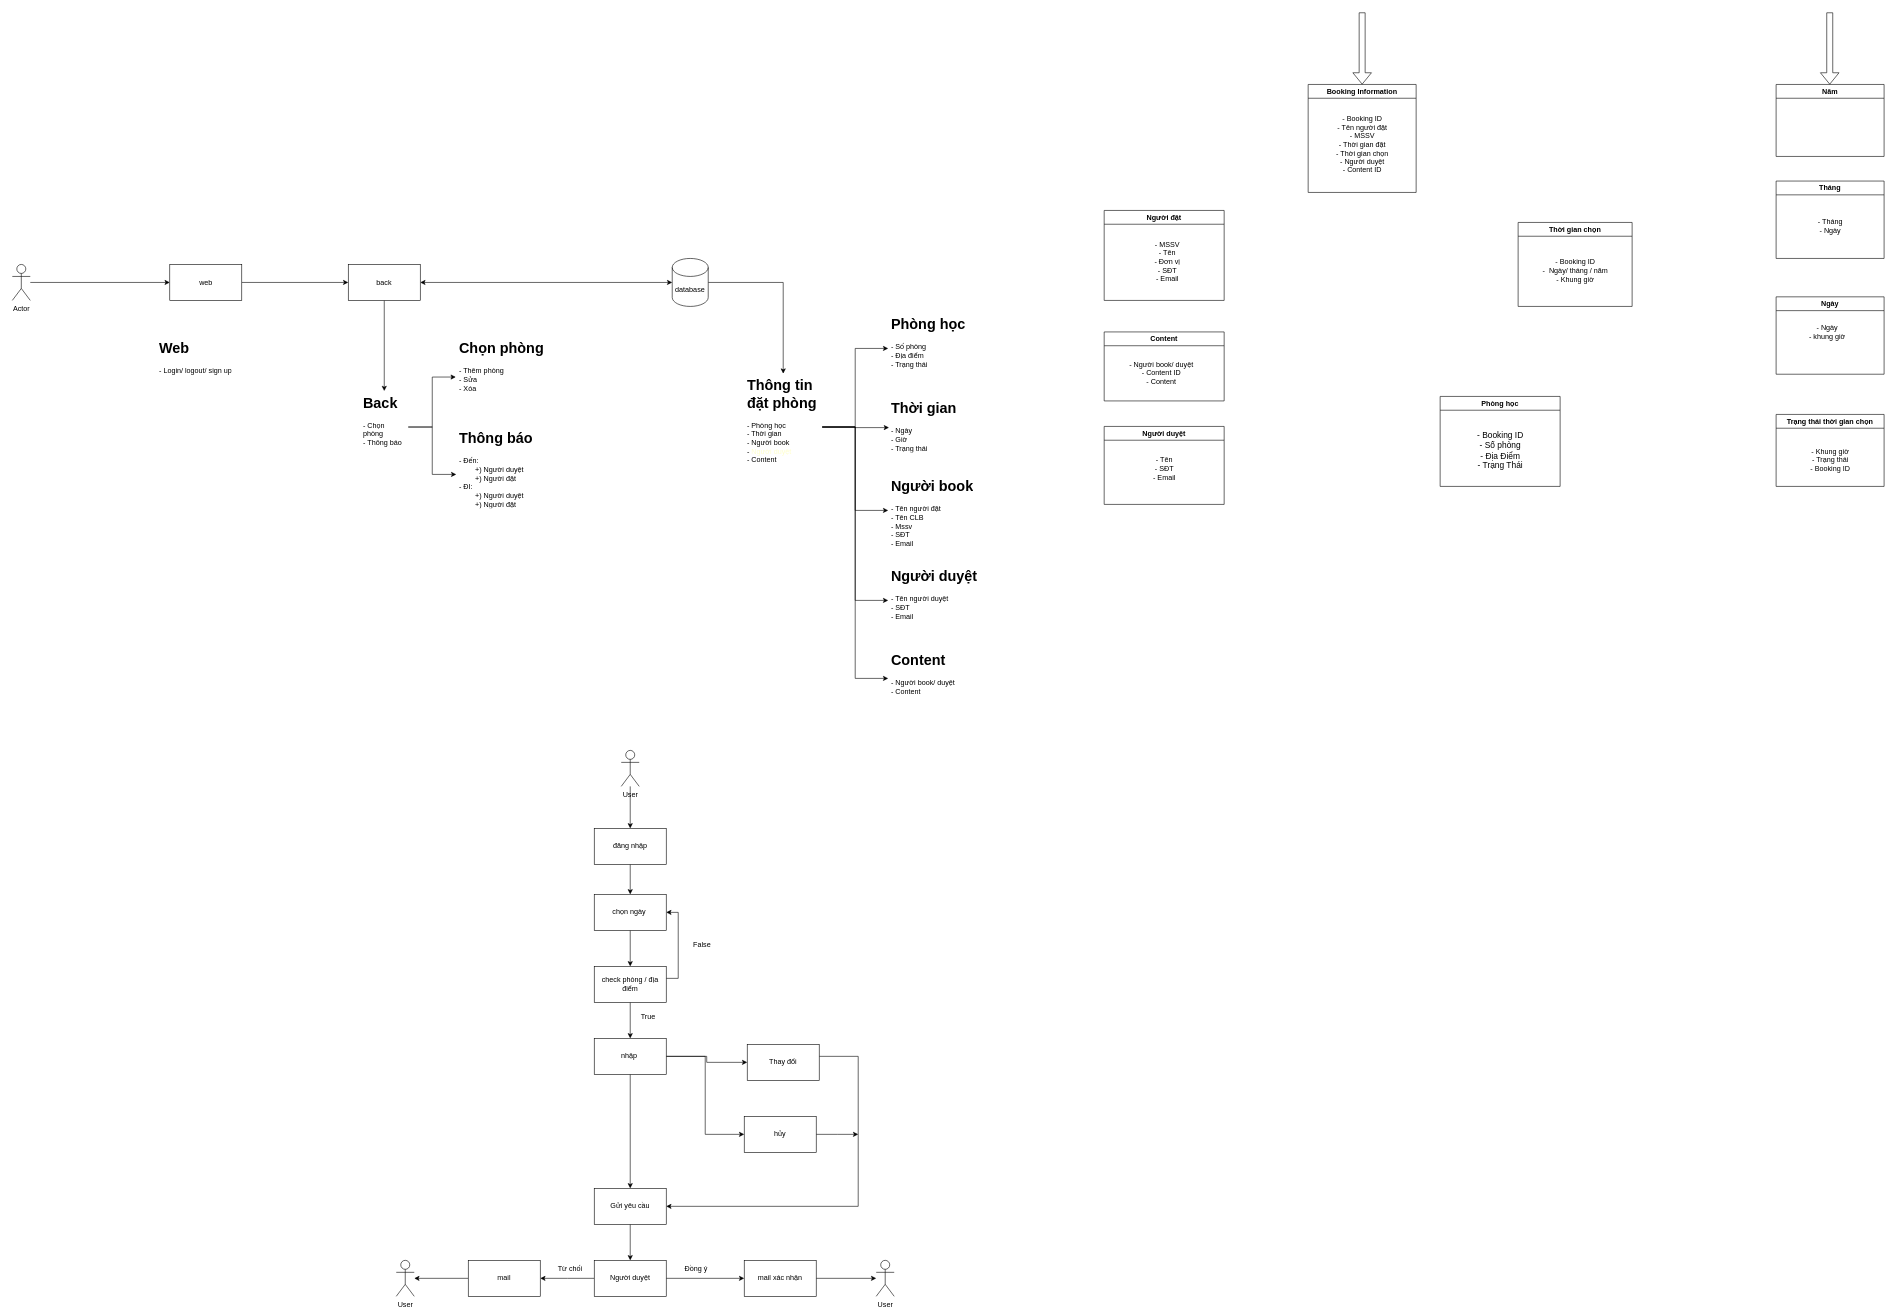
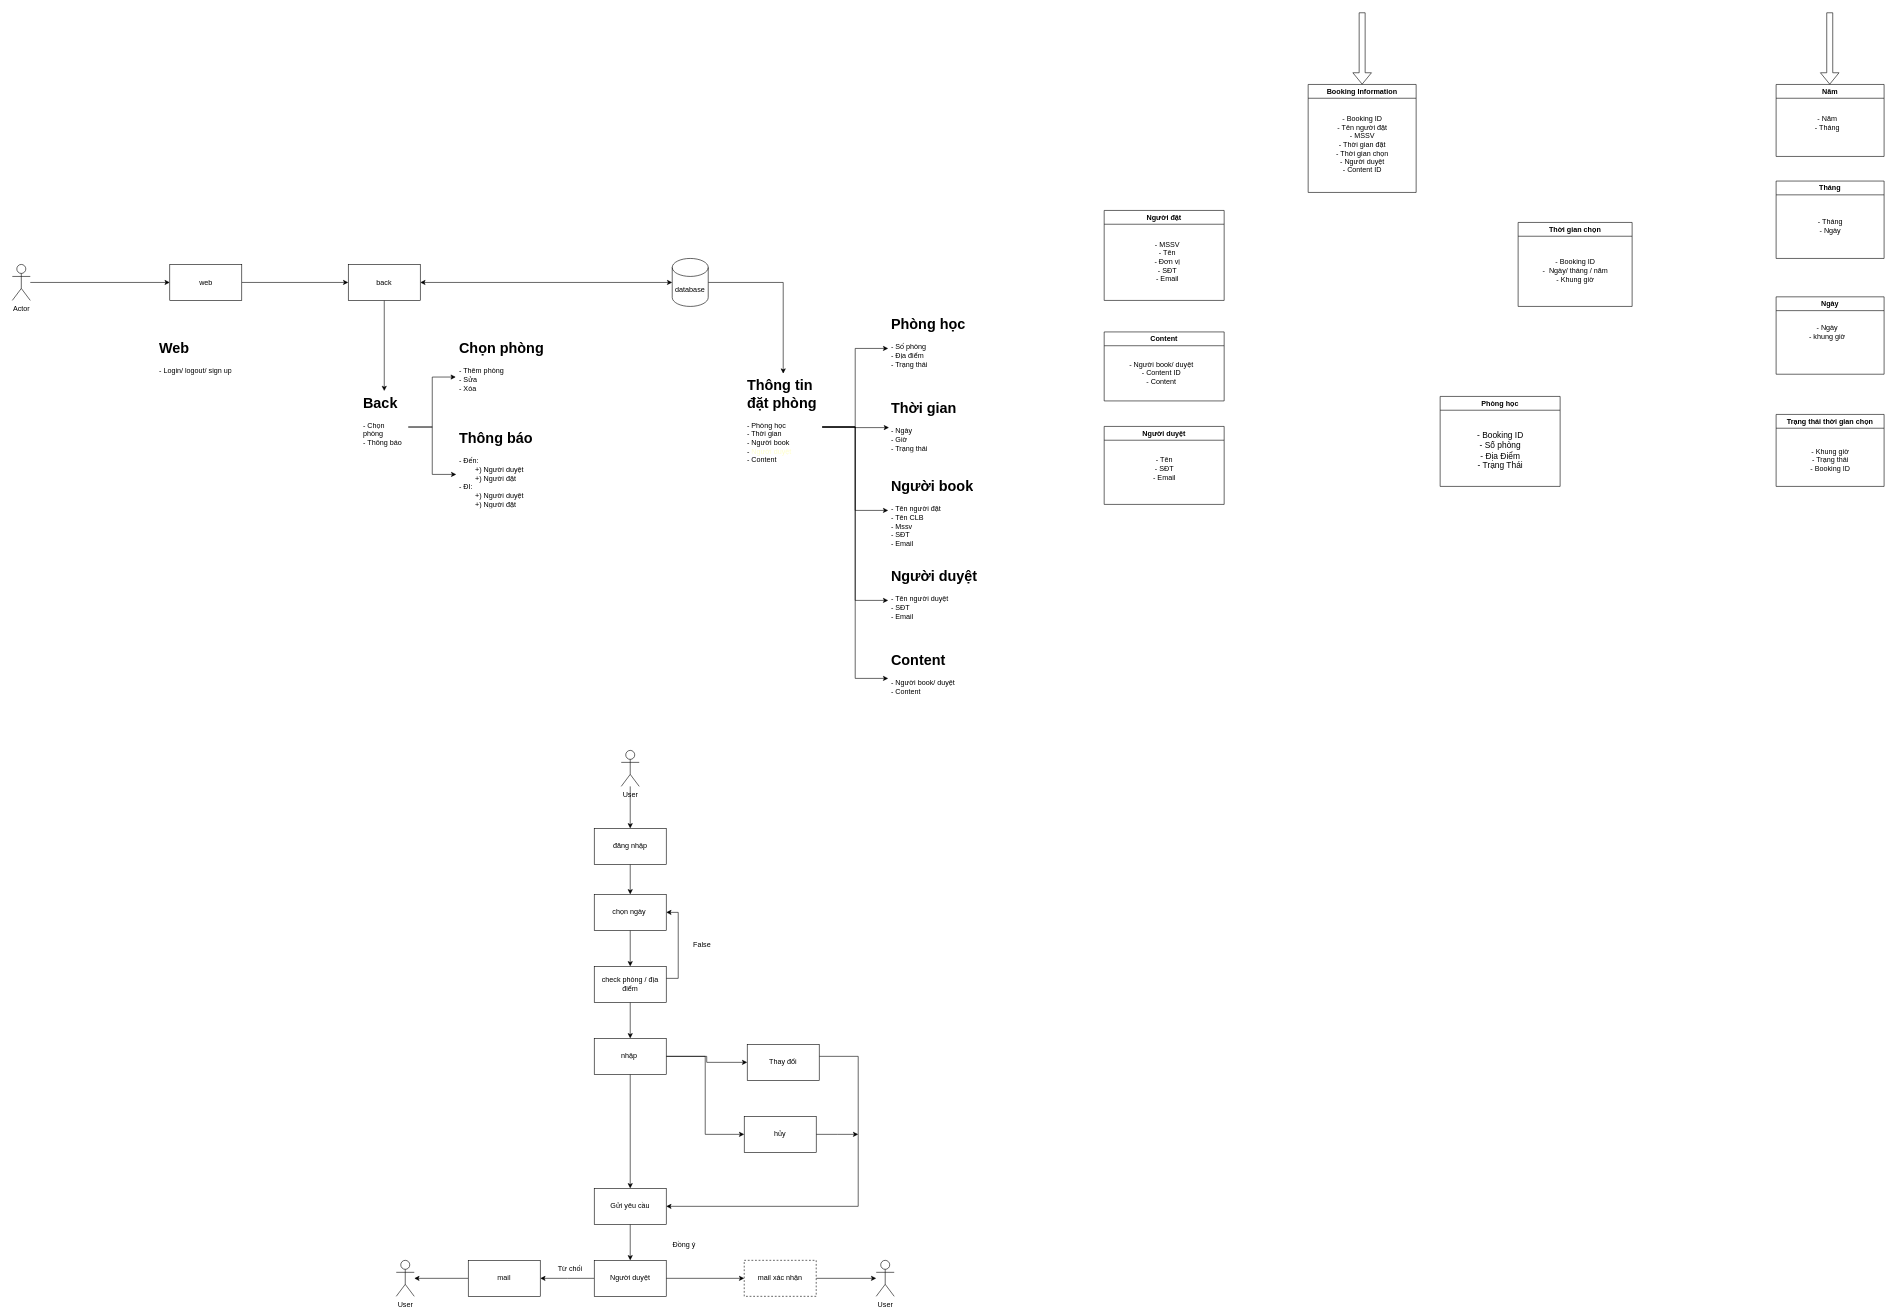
+ <mxCell id="61" value="- Năm&lt;br&gt;- Tháng" style="text;html=1;align=center;verticalAlign=middle;resizable=0;points=[];autosize=1;strokeColor=none;fillColor=none;" vertex="1" parent="60"><mxGeometry x="55" y="45" width="60" height="40" as="geometry" /></mxCell>
- <mxCell id="48" value="True" style="text;html=1;strokeColor=none;fillColor=none;align=center;verticalAlign=middle;whiteSpace=wrap;rounded=0;" vertex="1" parent="1"><mxGeometry x="1050" y="1680" width="60" height="30" as="geometry" /></mxCell>
- <mxCell id="52" value="Đồng ý" style="text;html=1;strokeColor=none;fillColor=none;align=center;verticalAlign=middle;whiteSpace=wrap;rounded=0;" vertex="1" parent="1"><mxGeometry x="1130" y="2100" width="60" height="30" as="geometry" /></mxCell>
+ <mxCell id="52" value="Đồng ý" style="text;html=1;strokeColor=none;fillColor=none;align=center;verticalAlign=middle;whiteSpace=wrap;rounded=0;" vertex="1" parent="1"><mxGeometry x="1110" y="2060" width="60" height="30" as="geometry" /></mxCell>
- <mxCell id="55" value="mail xác nhận" style="rounded=0;whiteSpace=wrap;html=1;" vertex="1" parent="1"><mxGeometry x="1240" y="2100" width="120" height="60" as="geometry" /></mxCell>
+ <mxCell id="55" value="mail xác nhận" style="rounded=0;whiteSpace=wrap;html=1;dashed=1;" vertex="1" parent="1"><mxGeometry x="1240" y="2100" width="120" height="60" as="geometry" /></mxCell>
